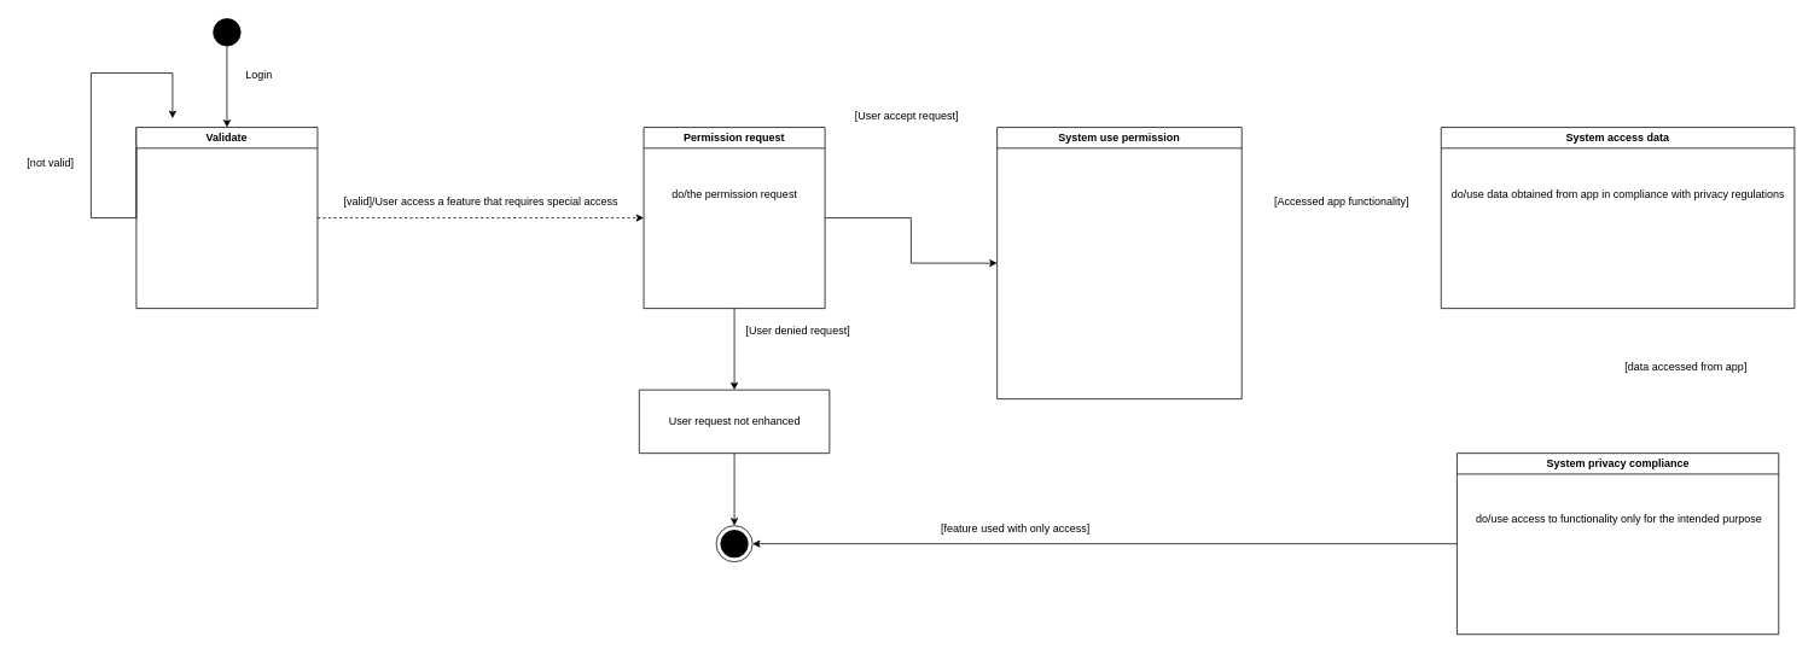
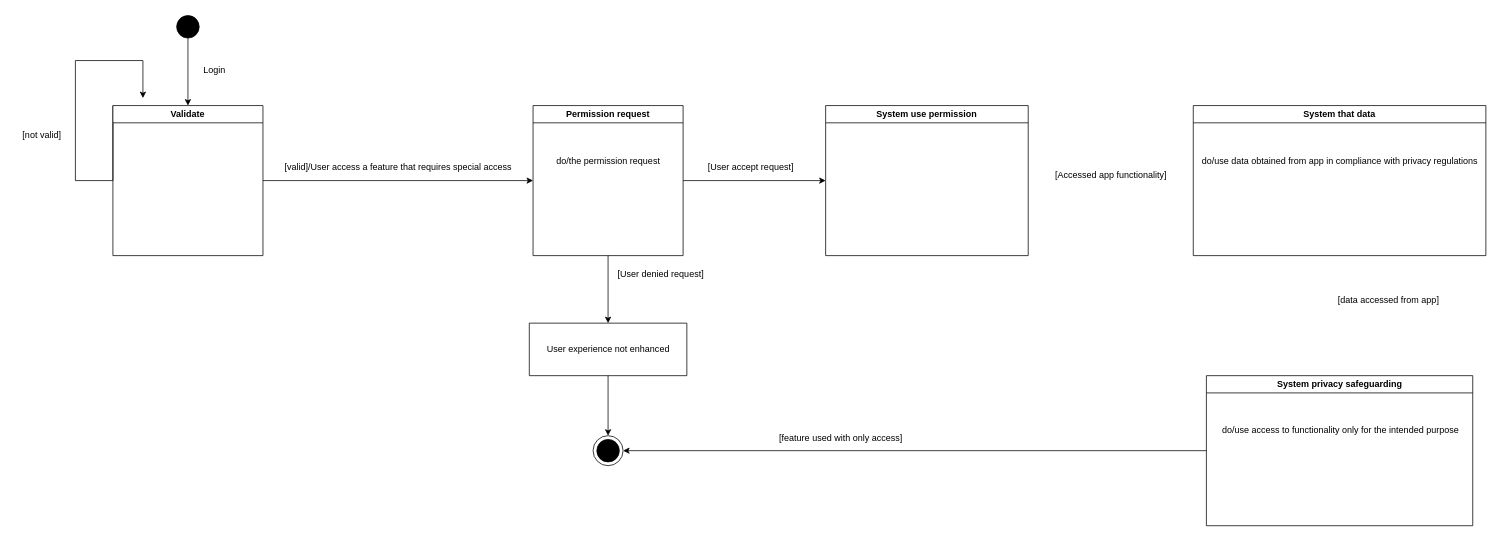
- <mxCell id="7" value="Login" style="text;html=1;align=center;verticalAlign=middle;resizable=0;points=[];autosize=1;strokeColor=none;fillColor=none;" vertex="1" parent="1"><mxGeometry x="260" y="68" width="50" height="30" as="geometry" /></mxCell>
+ <mxCell id="7" value="Login" style="text;html=1;align=center;verticalAlign=middle;resizable=0;points=[];autosize=1;strokeColor=none;fillColor=none;" vertex="1" parent="1"><mxGeometry x="260" y="78" width="50" height="30" as="geometry" /></mxCell>
- <mxCell id="15" value="[User accept request]" style="text;html=1;align=center;verticalAlign=middle;resizable=0;points=[];autosize=1;strokeColor=none;fillColor=none;" vertex="1" parent="1"><mxGeometry x="930" y="113" width="140" height="30" as="geometry" /></mxCell>
+ <mxCell id="15" value="[User accept request]" style="text;html=1;align=center;verticalAlign=middle;resizable=0;points=[];autosize=1;strokeColor=none;fillColor=none;" vertex="1" parent="1"><mxGeometry x="930" y="208" width="140" height="30" as="geometry" /></mxCell>
- <mxCell id="16" value="System access data" style="swimlane;whiteSpace=wrap;html=1;" vertex="1" parent="1"><mxGeometry x="1590" y="140" width="390" height="200" as="geometry" /></mxCell>
+ <mxCell id="16" value="System that data" style="swimlane;whiteSpace=wrap;html=1;" vertex="1" parent="1"><mxGeometry x="1590" y="140" width="390" height="200" as="geometry" /></mxCell>
- <mxCell id="18" value="[Accessed app functionality]" style="text;html=1;align=center;verticalAlign=middle;resizable=0;points=[];autosize=1;strokeColor=none;fillColor=none;" vertex="1" parent="1"><mxGeometry x="1395" y="208" width="170" height="30" as="geometry" /></mxCell>
+ <mxCell id="18" value="[Accessed app functionality]" style="text;html=1;align=center;verticalAlign=middle;resizable=0;points=[];autosize=1;strokeColor=none;fillColor=none;" vertex="1" parent="1"><mxGeometry x="1395" y="218" width="170" height="30" as="geometry" /></mxCell>
- <mxCell id="5" style="edgeStyle=orthogonalEdgeStyle;rounded=0;orthogonalLoop=1;jettySize=auto;html=1;entryX=0;entryY=0.5;entryDx=0;entryDy=0;dashed=1;" edge="1" parent="1" source="6" target="11"><mxGeometry relative="1" as="geometry" /></mxCell>
+ <mxCell id="5" style="edgeStyle=orthogonalEdgeStyle;rounded=0;orthogonalLoop=1;jettySize=auto;html=1;entryX=0;entryY=0.5;entryDx=0;entryDy=0;" edge="1" parent="1" source="6" target="11"><mxGeometry relative="1" as="geometry" /></mxCell>
- <mxCell id="14" value="System use permission" style="swimlane;whiteSpace=wrap;html=1;" vertex="1" parent="1"><mxGeometry x="1100" y="140" width="270" height="300" as="geometry" /></mxCell>
+ <mxCell id="14" value="System use permission" style="swimlane;whiteSpace=wrap;html=1;" vertex="1" parent="1"><mxGeometry x="1100" y="140" width="270" height="200" as="geometry" /></mxCell>
- <mxCell id="22" value="[data accessed from app]" style="text;html=1;align=center;verticalAlign=middle;resizable=0;points=[];autosize=1;strokeColor=none;fillColor=none;" vertex="1" parent="1"><mxGeometry x="1780" y="390" width="160" height="30" as="geometry" /></mxCell>
+ <mxCell id="22" value="[data accessed from app]" style="text;html=1;align=center;verticalAlign=middle;resizable=0;points=[];autosize=1;strokeColor=none;fillColor=none;" vertex="1" parent="1"><mxGeometry x="1770" y="385" width="160" height="30" as="geometry" /></mxCell>
- <mxCell id="28" value="User request not enhanced" style="text;html=1;align=center;verticalAlign=middle;resizable=0;points=[];autosize=1;strokeColor=none;fillColor=none;" vertex="1" parent="27"><mxGeometry x="10" y="20" width="190" height="30" as="geometry" /></mxCell>
+ <mxCell id="28" value="User experience not enhanced" style="text;html=1;align=center;verticalAlign=middle;resizable=0;points=[];autosize=1;strokeColor=none;fillColor=none;" vertex="1" parent="27"><mxGeometry x="10" y="20" width="190" height="30" as="geometry" /></mxCell>
- <mxCell id="20" value="System privacy compliance" style="swimlane;whiteSpace=wrap;html=1;" vertex="1" parent="1"><mxGeometry x="1607.5" y="500" width="355" height="200" as="geometry" /></mxCell>
+ <mxCell id="20" value="System privacy safeguarding" style="swimlane;whiteSpace=wrap;html=1;" vertex="1" parent="1"><mxGeometry x="1607.5" y="500" width="355" height="200" as="geometry" /></mxCell>
